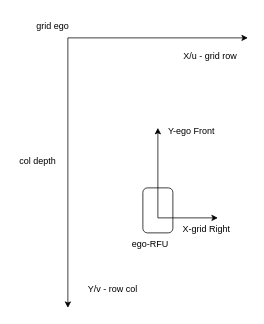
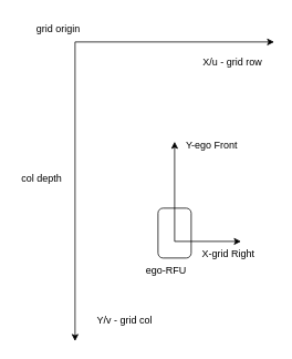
- <mxCell id="13" value="grid ego" style="text;html=1;strokeColor=none;fillColor=none;align=center;verticalAlign=middle;whiteSpace=wrap;rounded=0;" vertex="1" parent="1"><mxGeometry x="40" y="20" width="60" height="30" as="geometry" /></mxCell>
+ <mxCell id="13" value="grid origin" style="text;html=1;strokeColor=none;fillColor=none;align=center;verticalAlign=middle;whiteSpace=wrap;rounded=0;" vertex="1" parent="1"><mxGeometry x="40" y="20" width="60" height="30" as="geometry" /></mxCell>
- <mxCell id="10" value="Y/v - row col" style="text;html=1;strokeColor=none;fillColor=none;align=center;verticalAlign=middle;whiteSpace=wrap;rounded=0;" vertex="1" parent="1"><mxGeometry x="100" y="370" width="100" height="30" as="geometry" /></mxCell>
+ <mxCell id="10" value="Y/v - grid col" style="text;html=1;strokeColor=none;fillColor=none;align=center;verticalAlign=middle;whiteSpace=wrap;rounded=0;" vertex="1" parent="1"><mxGeometry x="100" y="370" width="100" height="30" as="geometry" /></mxCell>
